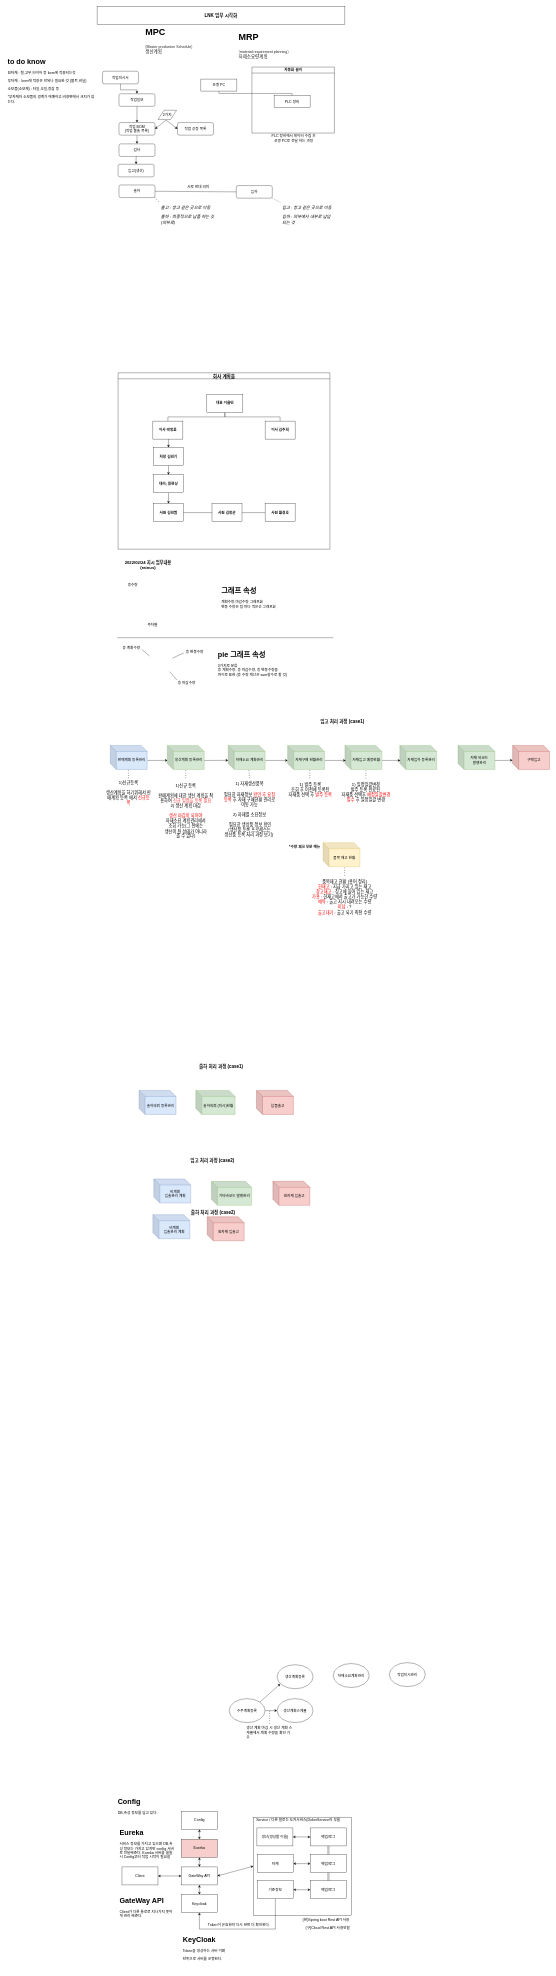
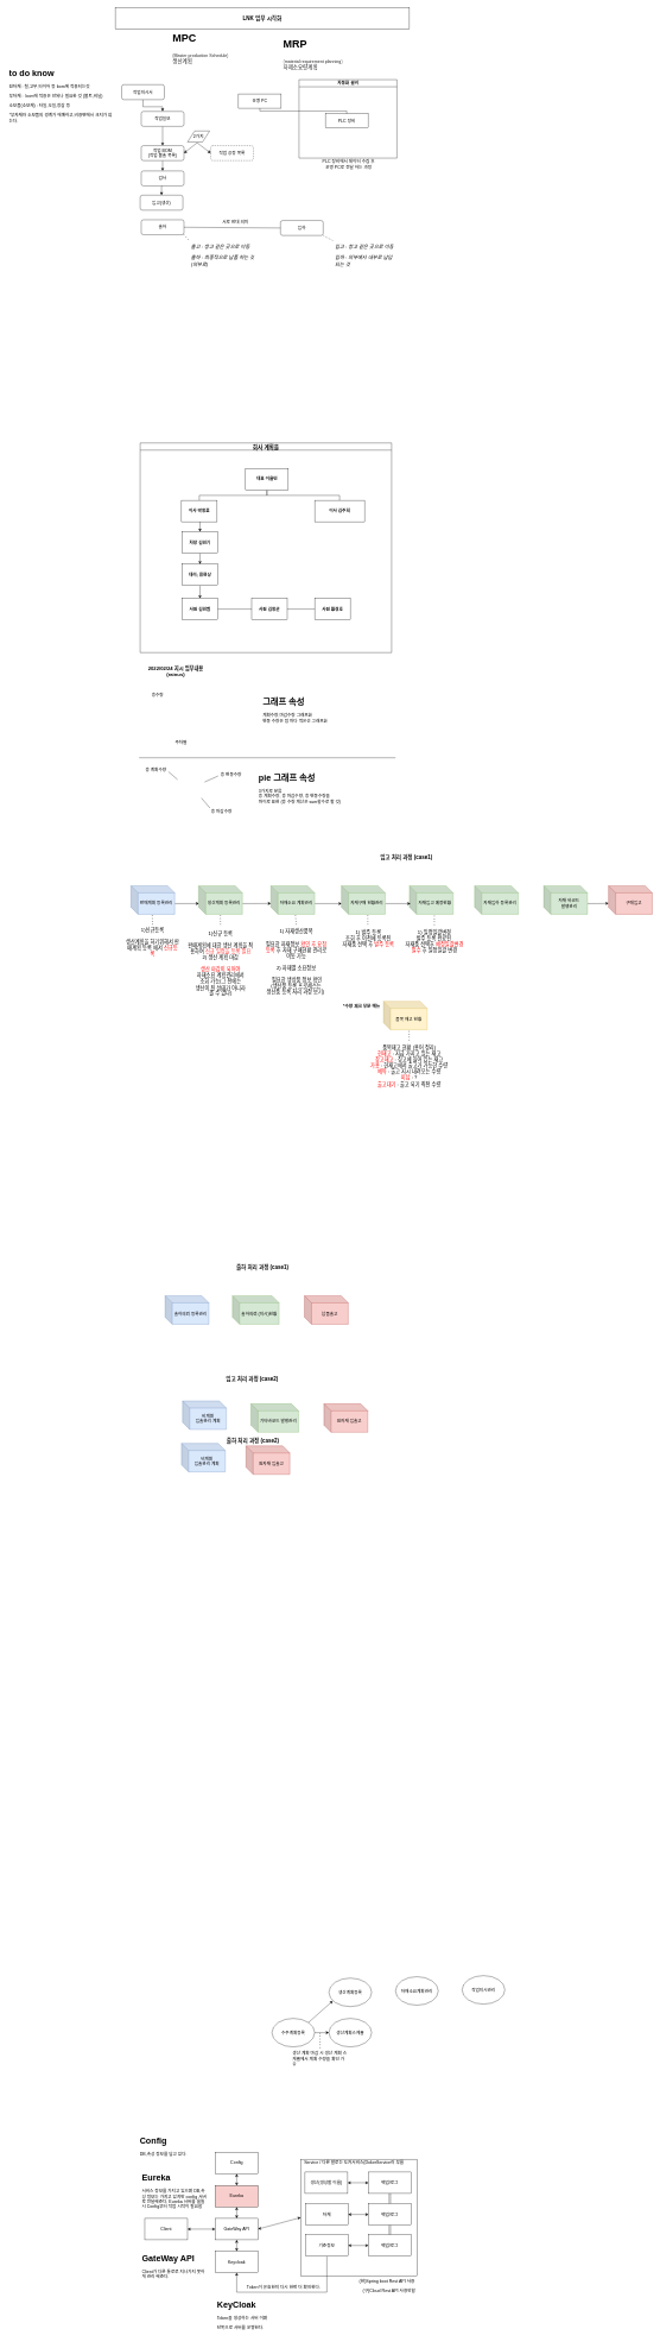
- <mxCell id="12" value="작업 공정 목록" style="rounded=1;whiteSpace=wrap;html=1;fontSize=12;" parent="1" vertex="1"><mxGeometry x="591" y="408" width="120" height="42" as="geometry" /></mxCell>
+ <mxCell id="12" value="작업 공정 목록" style="rounded=1;whiteSpace=wrap;html=1;fontSize=12;dashed=1;" parent="1" vertex="1"><mxGeometry x="591" y="408" width="120" height="42" as="geometry" /></mxCell>
- <mxCell id="38" value="&lt;b&gt;이사 김주희&lt;/b&gt;" style="whiteSpace=wrap;html=1;align=center;verticalAlign=middle;treeFolding=1;treeMoving=1;newEdgeStyle={&quot;edgeStyle&quot;:&quot;elbowEdgeStyle&quot;,&quot;startArrow&quot;:&quot;none&quot;,&quot;endArrow&quot;:&quot;none&quot;};fontFamily=Helvetica;" parent="32" vertex="1"><mxGeometry x="490" y="161" width="100" height="60" as="geometry" /></mxCell>
+ <mxCell id="38" value="&lt;b&gt;이사 김주희&lt;/b&gt;" style="whiteSpace=wrap;html=1;align=center;verticalAlign=middle;treeFolding=1;treeMoving=1;newEdgeStyle={&quot;edgeStyle&quot;:&quot;elbowEdgeStyle&quot;,&quot;startArrow&quot;:&quot;none&quot;,&quot;endArrow&quot;:&quot;none&quot;};fontFamily=Helvetica;" parent="32" vertex="1"><mxGeometry x="490" y="161" width="140" height="60" as="geometry" /></mxCell>
- <mxCell id="75" style="edgeStyle=orthogonalEdgeStyle;rounded=0;orthogonalLoop=1;jettySize=auto;html=1;exitX=0;exitY=0;exitDx=123;exitDy=50;exitPerimeter=0;entryX=0.016;entryY=0.625;entryDx=0;entryDy=0;entryPerimeter=0;fontSize=14;" parent="1" source="76" target="74" edge="1"><mxGeometry relative="1" as="geometry" /></mxCell>
